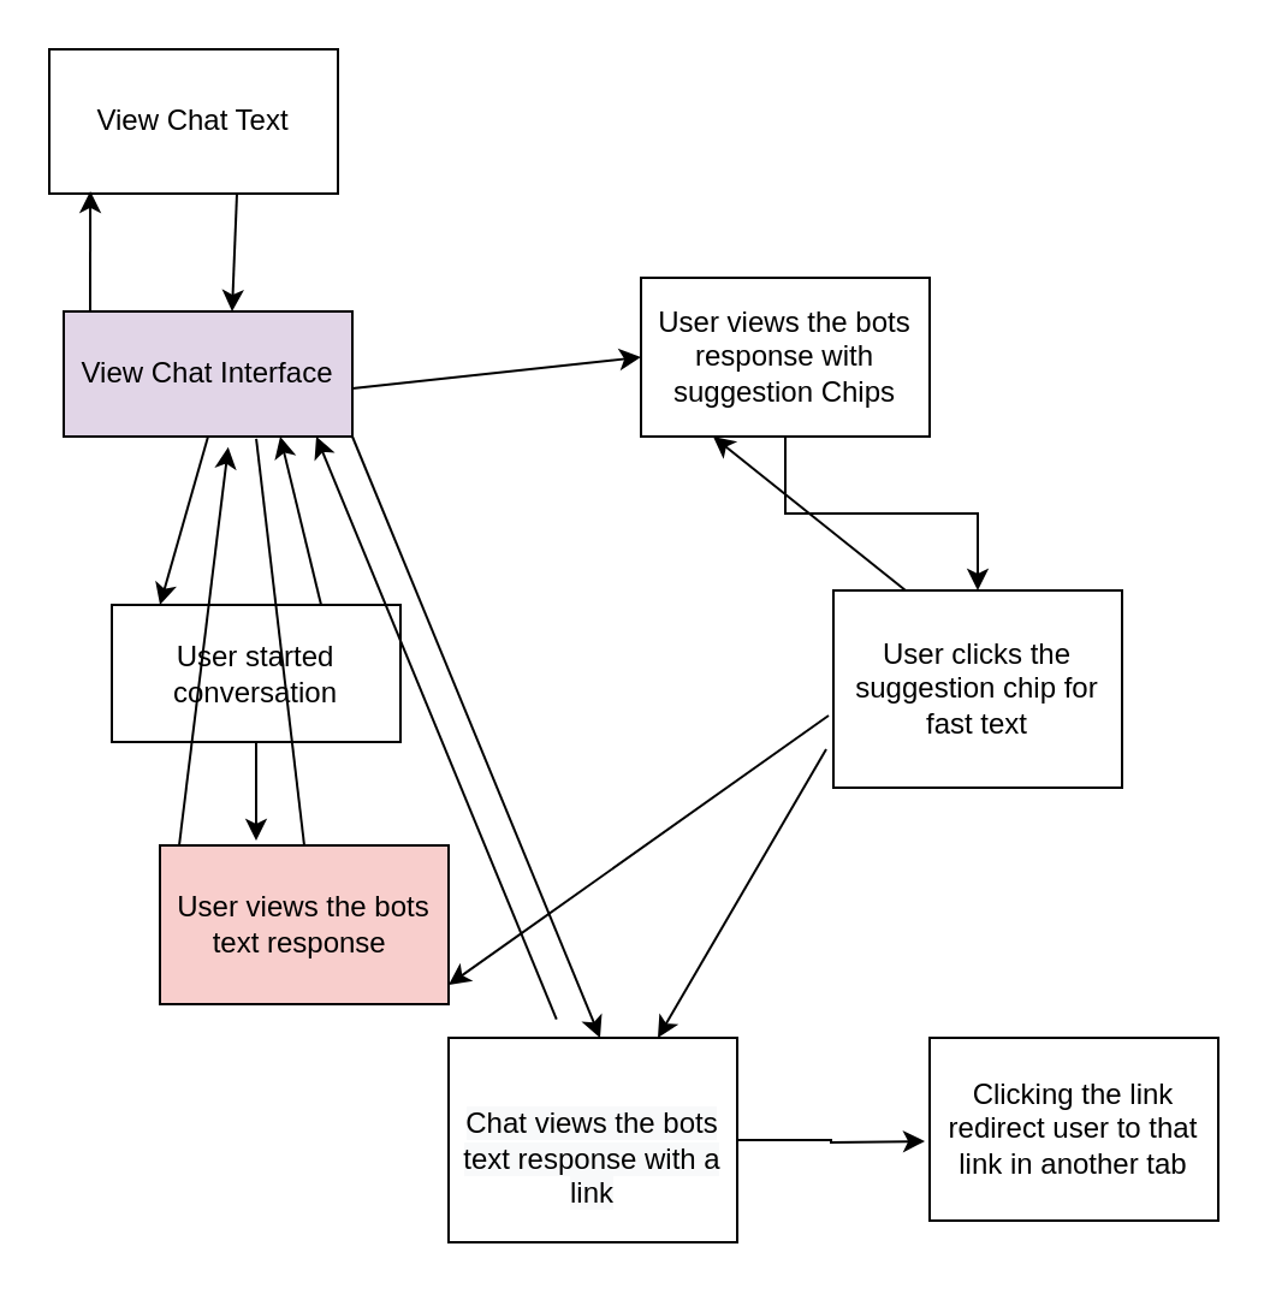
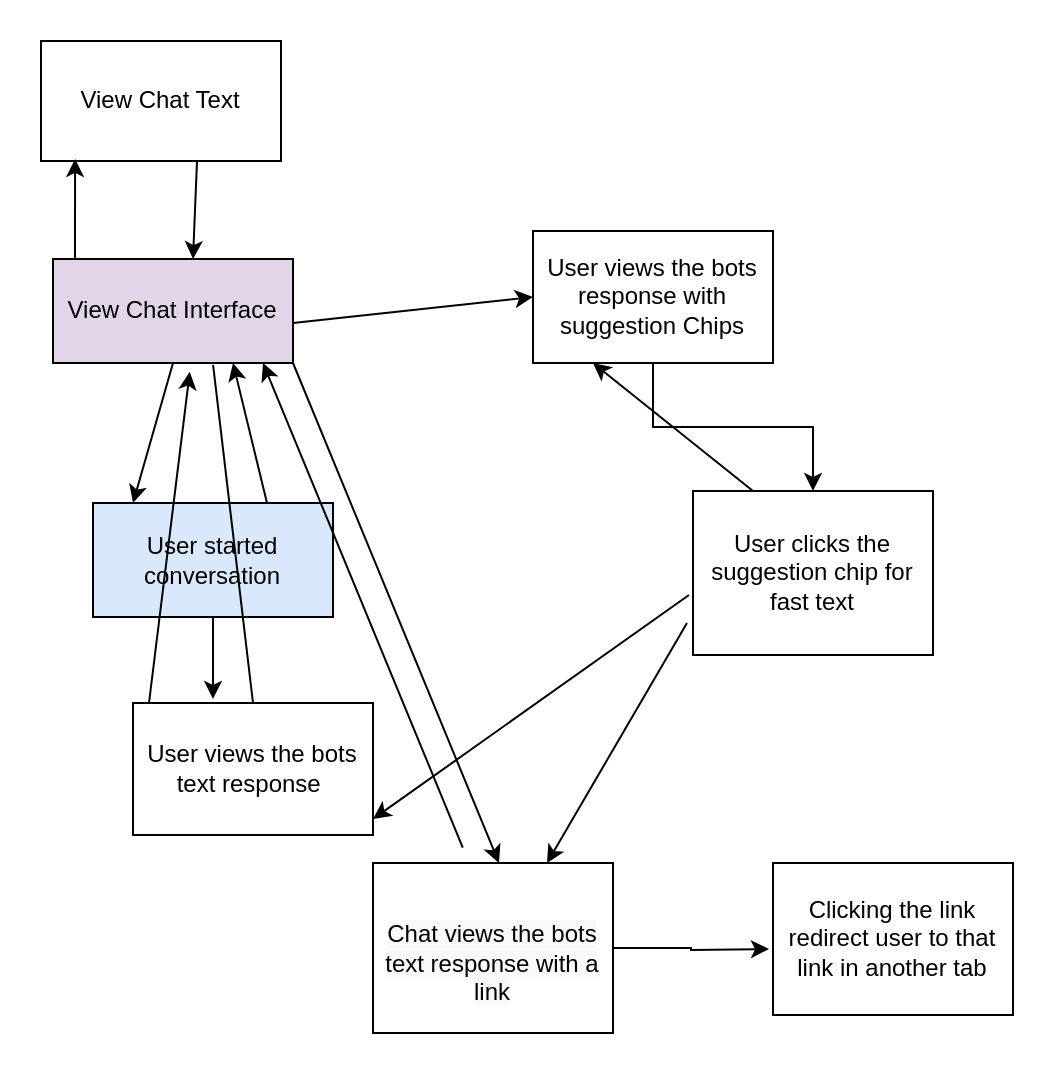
- <mxCell id="9" value="User started conversation" style="rounded=0;whiteSpace=wrap;html=1;" parent="1" vertex="1"><mxGeometry x="46" y="251" width="120" height="57" as="geometry" /></mxCell>
+ <mxCell id="9" value="User started conversation" style="rounded=0;whiteSpace=wrap;html=1;fillColor=#dae8fc;" parent="1" vertex="1"><mxGeometry x="46" y="251" width="120" height="57" as="geometry" /></mxCell>
- <mxCell id="7" value="User views the bots text response&amp;nbsp;" style="rounded=0;whiteSpace=wrap;html=1;fillColor=#f8cecc;" parent="1" vertex="1"><mxGeometry x="66" y="351" width="120" height="66" as="geometry" /></mxCell>
+ <mxCell id="7" value="User views the bots text response&amp;nbsp;" style="rounded=0;whiteSpace=wrap;html=1;" parent="1" vertex="1"><mxGeometry x="66" y="351" width="120" height="66" as="geometry" /></mxCell>
